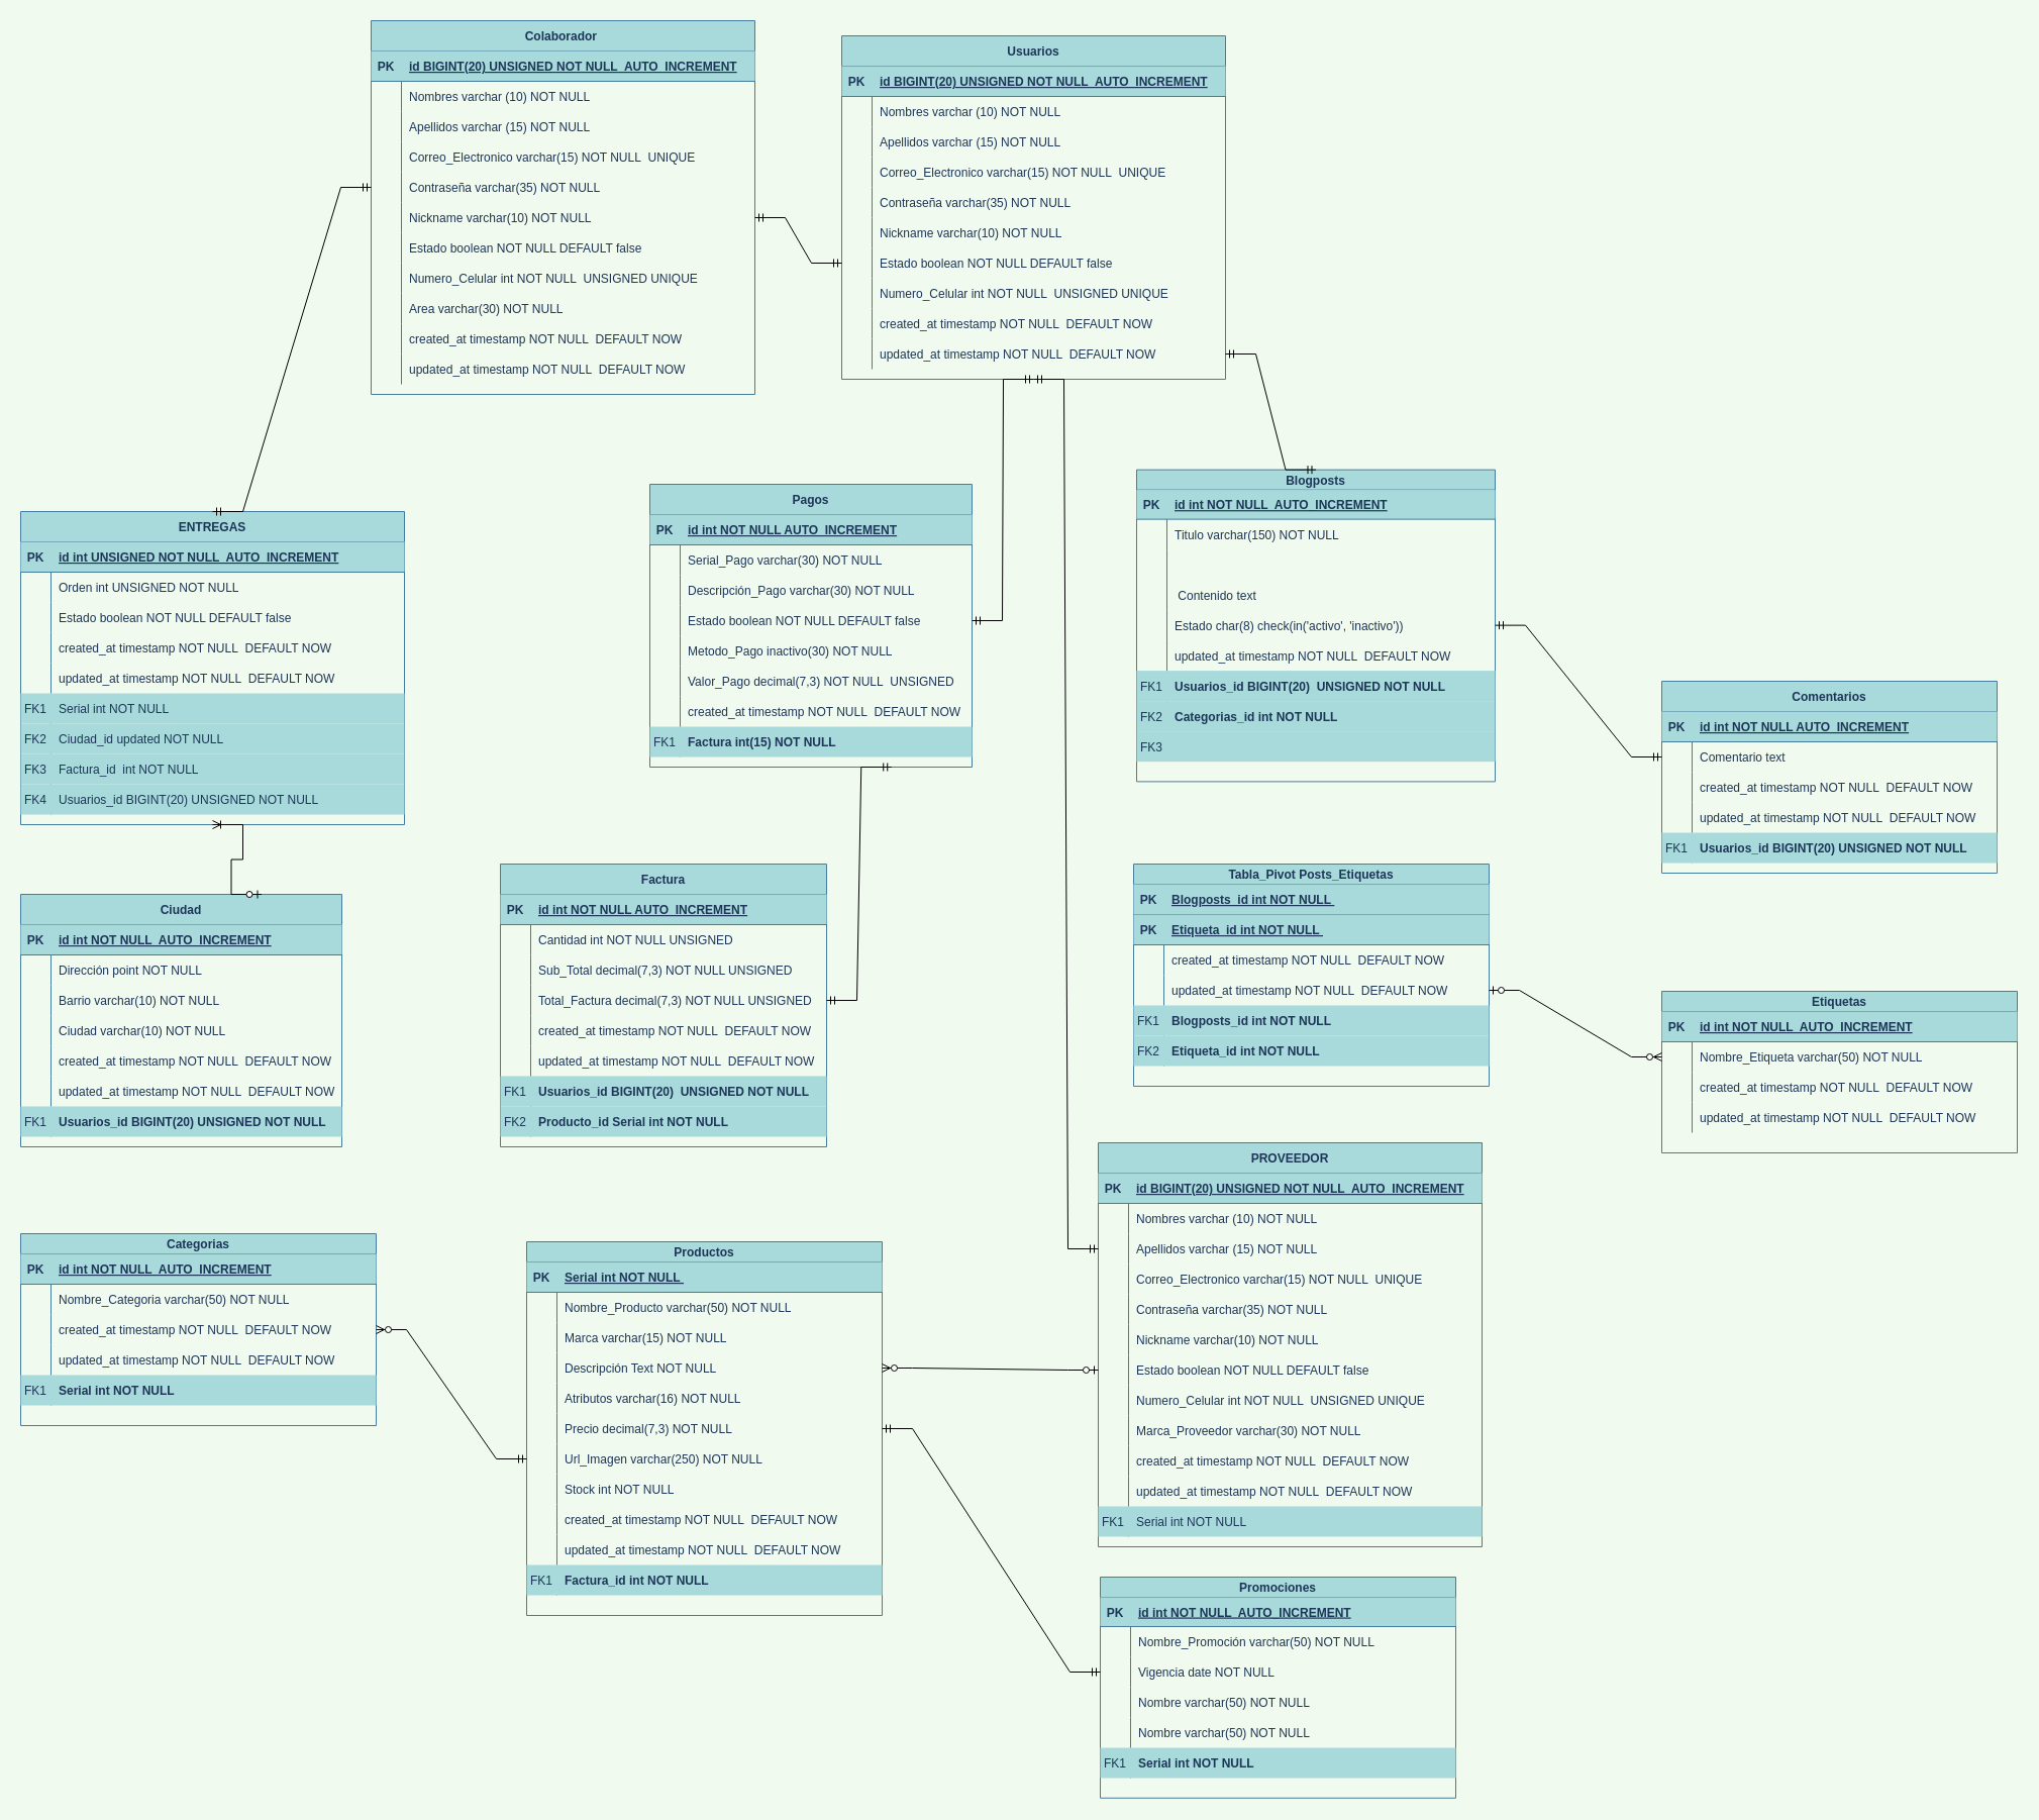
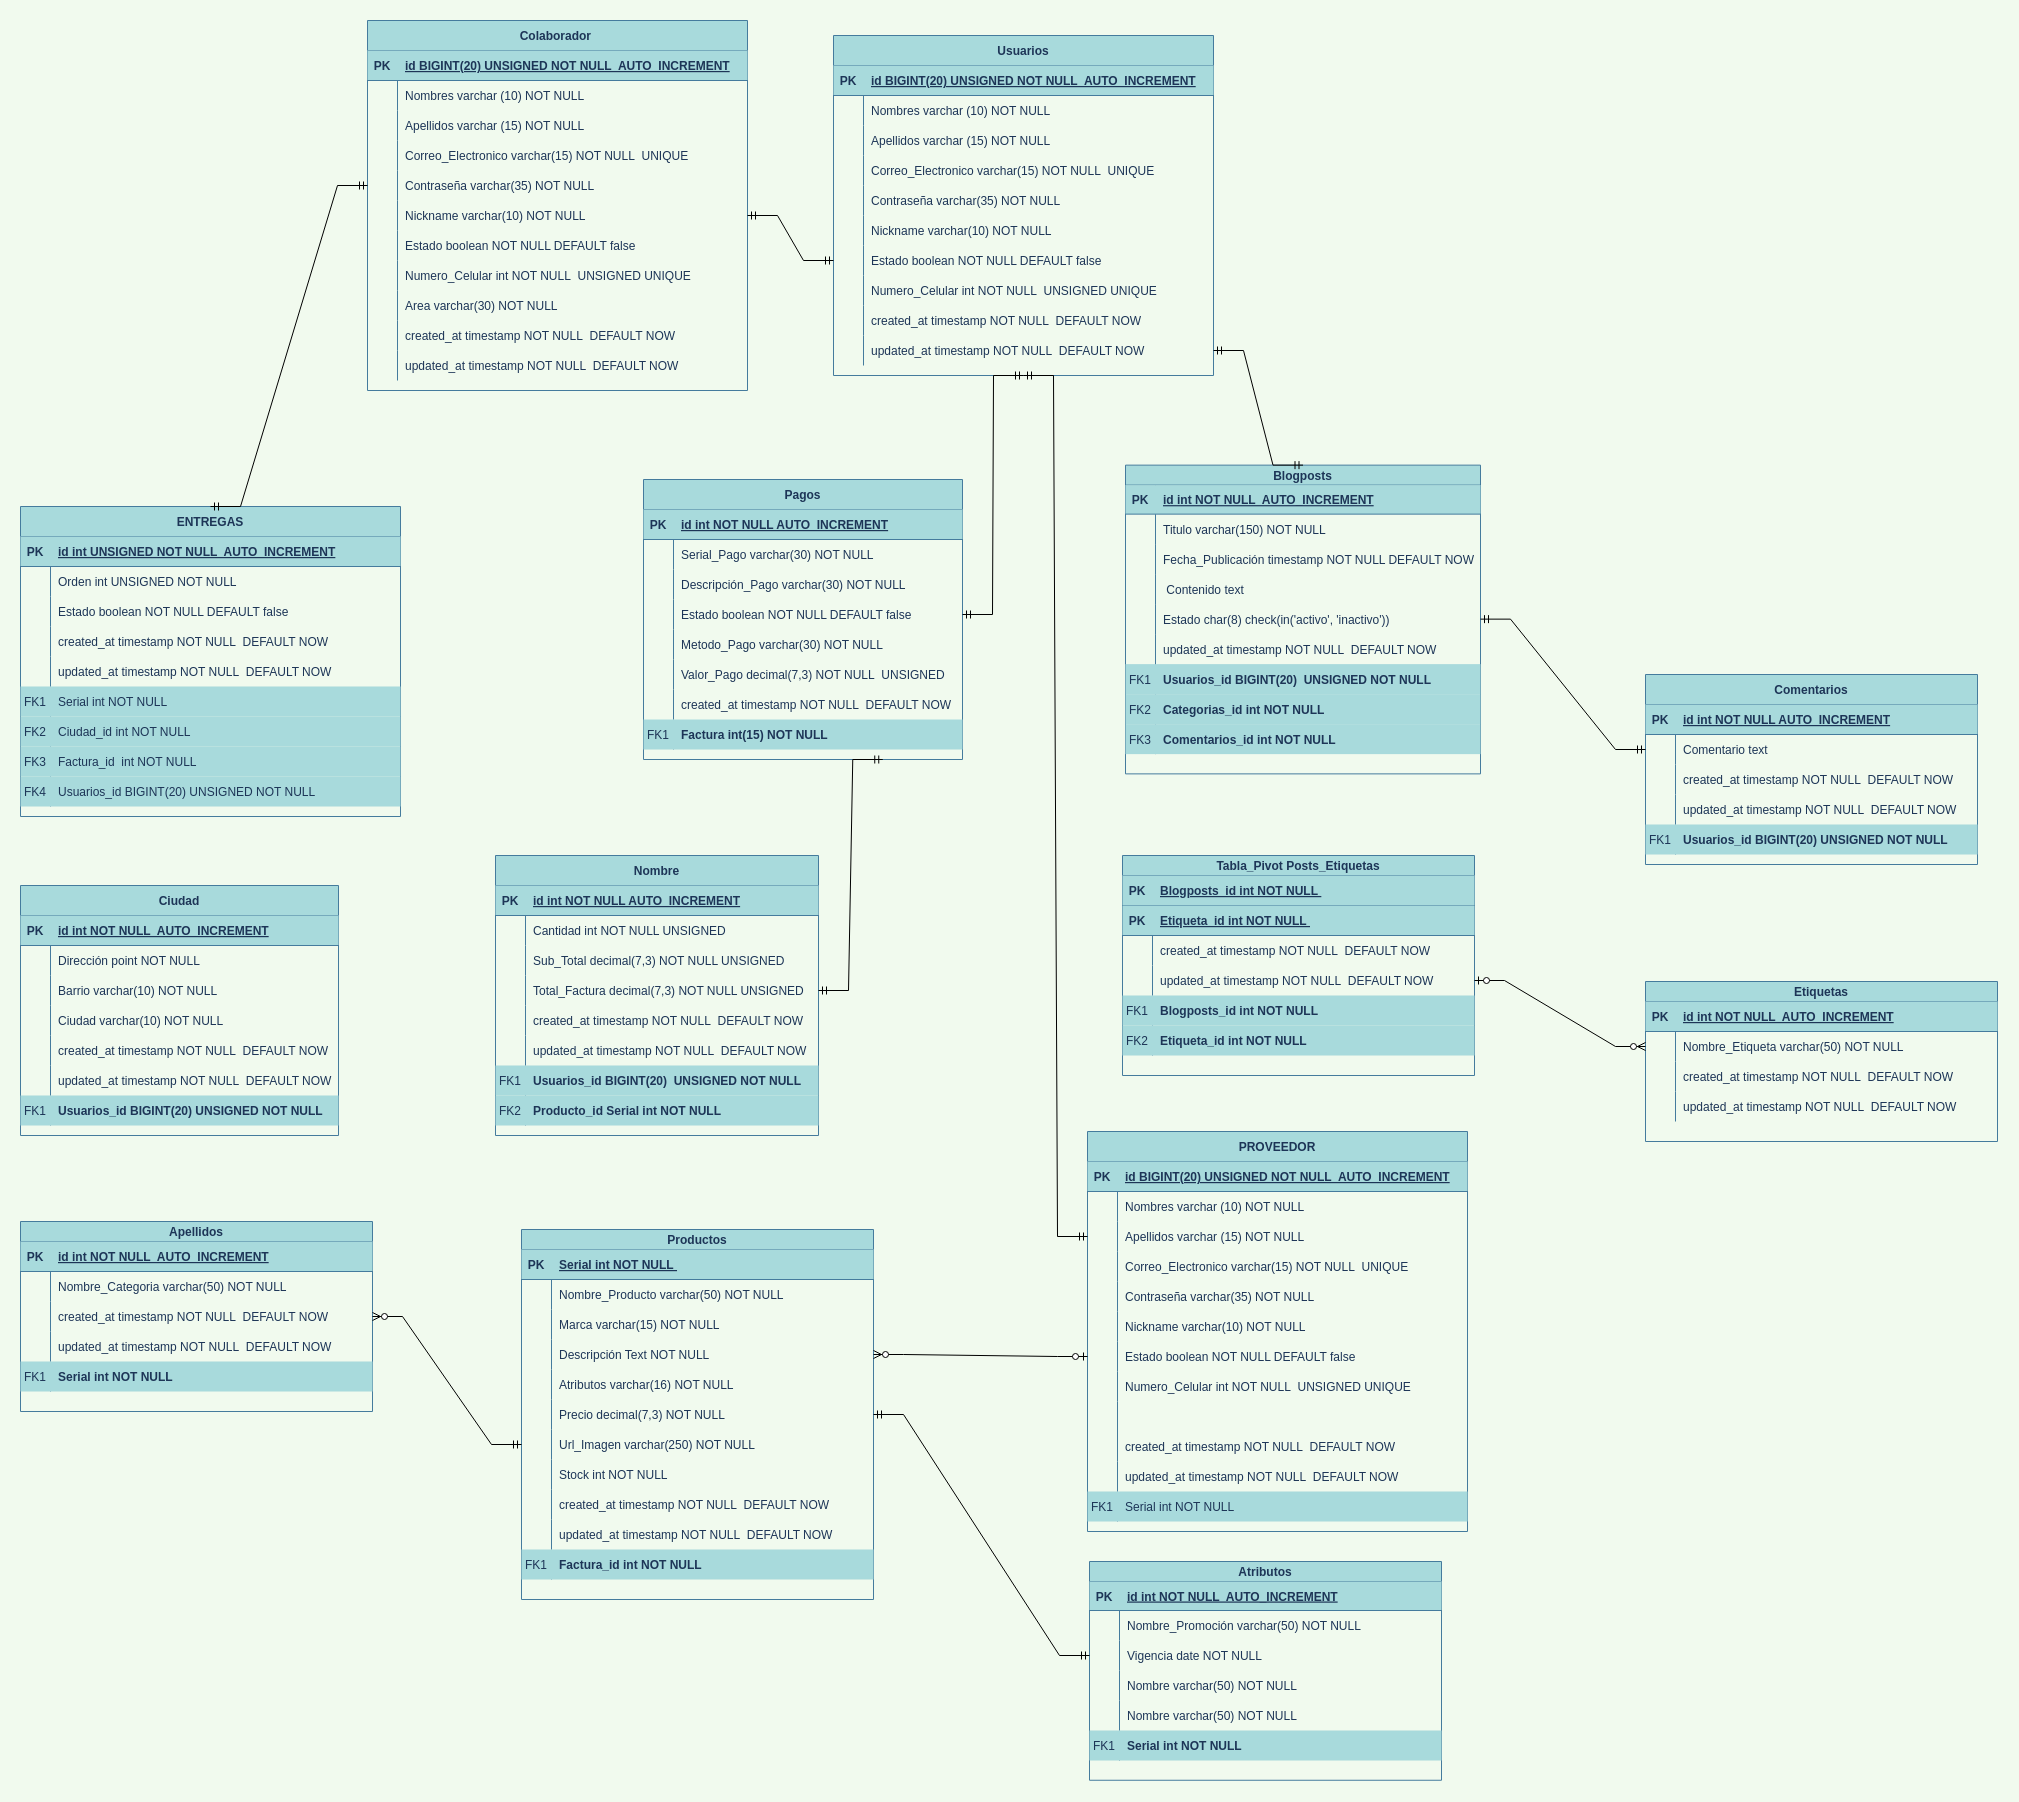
+ <mxCell id="199" value="Fecha_Publicación timestamp NOT NULL DEFAULT NOW" style="shape=partialRectangle;overflow=hidden;connectable=0;fillColor=none;top=0;left=0;bottom=0;right=0;align=left;spacingLeft=6;strokeColor=#457B9D;fontColor=#1D3557;" vertex="1" parent="197"><mxGeometry x="30" width="325" height="30" as="geometry"><mxRectangle width="325" height="30" as="alternateBounds" /></mxGeometry></mxCell>
- <mxCell id="70" value="Metodo_Pago inactivo(30) NOT NULL " style="shape=partialRectangle;overflow=hidden;connectable=0;fillColor=none;top=0;left=0;bottom=0;right=0;align=left;spacingLeft=6;strokeColor=#457B9D;fontColor=#1D3557;" parent="68" vertex="1"><mxGeometry x="30" width="289" height="30" as="geometry"><mxRectangle width="289" height="30" as="alternateBounds" /></mxGeometry></mxCell>
+ <mxCell id="70" value="Metodo_Pago varchar(30) NOT NULL " style="shape=partialRectangle;overflow=hidden;connectable=0;fillColor=none;top=0;left=0;bottom=0;right=0;align=left;spacingLeft=6;strokeColor=#457B9D;fontColor=#1D3557;" parent="68" vertex="1"><mxGeometry x="30" width="289" height="30" as="geometry"><mxRectangle width="289" height="30" as="alternateBounds" /></mxGeometry></mxCell>
- <mxCell id="342" value="Ciudad_id updated NOT NULL" style="shape=partialRectangle;overflow=hidden;connectable=0;fillColor=none;top=0;left=0;bottom=0;right=0;align=left;spacingLeft=6;strokeColor=#457B9D;fontColor=#1D3557;" vertex="1" parent="340"><mxGeometry x="30" width="350" height="30" as="geometry"><mxRectangle width="350" height="30" as="alternateBounds" /></mxGeometry></mxCell>
+ <mxCell id="342" value="Ciudad_id int NOT NULL" style="shape=partialRectangle;overflow=hidden;connectable=0;fillColor=none;top=0;left=0;bottom=0;right=0;align=left;spacingLeft=6;strokeColor=#457B9D;fontColor=#1D3557;" vertex="1" parent="340"><mxGeometry x="30" width="350" height="30" as="geometry"><mxRectangle width="350" height="30" as="alternateBounds" /></mxGeometry></mxCell>
+ <mxCell id="217" value="Comentarios_id int NOT NULL" style="shape=partialRectangle;overflow=hidden;connectable=0;fillColor=none;top=0;left=0;bottom=0;right=0;align=left;spacingLeft=6;strokeColor=#457B9D;fontColor=#1D3557;fontStyle=1" vertex="1" parent="215"><mxGeometry x="30" width="325" height="30" as="geometry"><mxRectangle width="325" height="30" as="alternateBounds" /></mxGeometry></mxCell>
- <mxCell id="355" value="" style="edgeStyle=entityRelationEdgeStyle;fontSize=12;html=1;endArrow=ERoneToMany;startArrow=ERzeroToOne;rounded=0;strokeColor=#000000;fontColor=#000000;fillColor=#A8DADC;exitX=0.75;exitY=0;exitDx=0;exitDy=0;entryX=0.5;entryY=1;entryDx=0;entryDy=0;" edge="1" parent="1" source="33" target="321"><mxGeometry width="100" height="100" relative="1" as="geometry"><mxPoint x="221" y="803" as="sourcePoint" /><mxPoint x="432" y="774" as="targetPoint" /></mxGeometry></mxCell>
- <mxCell id="96" value="Factura" style="shape=table;startSize=30;container=1;collapsible=1;childLayout=tableLayout;fixedRows=1;rowLines=0;fontStyle=1;align=center;resizeLast=1;fillColor=#A8DADC;strokeColor=#457B9D;fontColor=#1D3557;" parent="1" vertex="1"><mxGeometry x="495" y="855" width="323" height="280" as="geometry" /></mxCell>
+ <mxCell id="96" value="Nombre" style="shape=table;startSize=30;container=1;collapsible=1;childLayout=tableLayout;fixedRows=1;rowLines=0;fontStyle=1;align=center;resizeLast=1;fillColor=#A8DADC;strokeColor=#457B9D;fontColor=#1D3557;" parent="1" vertex="1"><mxGeometry x="495" y="855" width="323" height="280" as="geometry" /></mxCell>
- <mxCell id="155" value="Categorias" style="shape=table;startSize=20;container=1;collapsible=1;childLayout=tableLayout;fixedRows=1;rowLines=0;fontStyle=1;align=center;resizeLast=1;fillColor=#A8DADC;strokeColor=#457B9D;fontColor=#1D3557;" parent="1" vertex="1"><mxGeometry x="20" y="1221" width="352" height="190" as="geometry" /></mxCell>
+ <mxCell id="155" value="Apellidos" style="shape=table;startSize=20;container=1;collapsible=1;childLayout=tableLayout;fixedRows=1;rowLines=0;fontStyle=1;align=center;resizeLast=1;fillColor=#A8DADC;strokeColor=#457B9D;fontColor=#1D3557;" parent="1" vertex="1"><mxGeometry x="20" y="1221" width="352" height="190" as="geometry" /></mxCell>
- <mxCell id="311" value="Marca_Proveedor varchar(30) NOT NULL  " style="shape=partialRectangle;overflow=hidden;connectable=0;fillColor=none;top=0;left=0;bottom=0;right=0;align=left;spacingLeft=6;strokeColor=#457B9D;fontColor=#1D3557;" vertex="1" parent="309"><mxGeometry x="30" width="350" height="30" as="geometry"><mxRectangle width="350" height="30" as="alternateBounds" /></mxGeometry></mxCell>
- <mxCell id="171" value="Promociones" style="shape=table;startSize=20;container=1;collapsible=1;childLayout=tableLayout;fixedRows=1;rowLines=0;fontStyle=1;align=center;resizeLast=1;fillColor=#A8DADC;strokeColor=#457B9D;fontColor=#1D3557;" vertex="1" parent="1"><mxGeometry x="1089" y="1561" width="352" height="218.75" as="geometry" /></mxCell>
+ <mxCell id="171" value="Atributos" style="shape=table;startSize=20;container=1;collapsible=1;childLayout=tableLayout;fixedRows=1;rowLines=0;fontStyle=1;align=center;resizeLast=1;fillColor=#A8DADC;strokeColor=#457B9D;fontColor=#1D3557;" vertex="1" parent="1"><mxGeometry x="1089" y="1561" width="352" height="218.75" as="geometry" /></mxCell>
